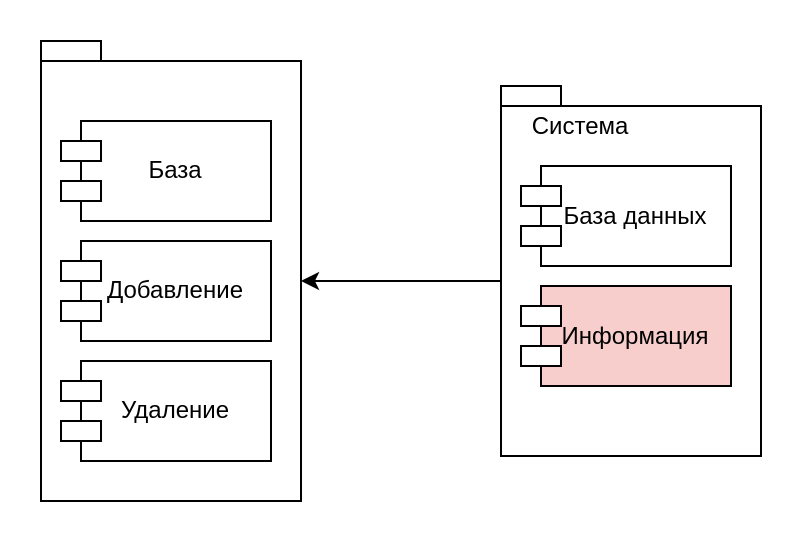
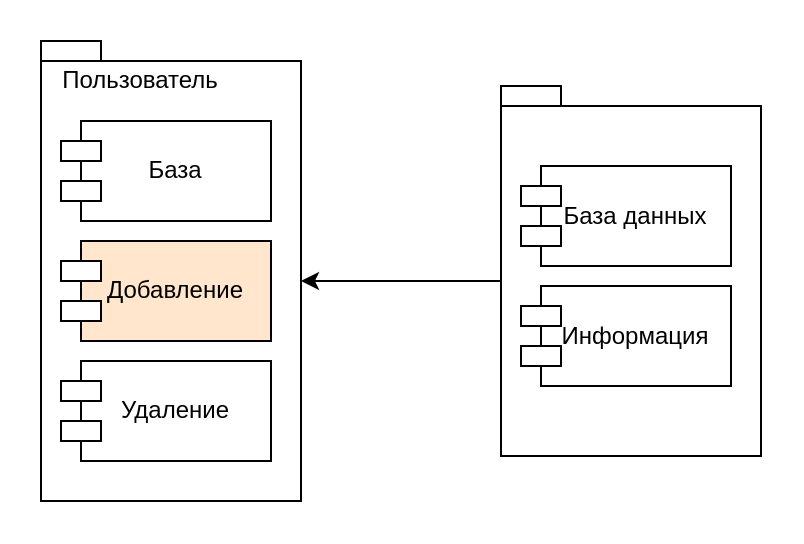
+ <mxCell id="4" value="Пользователь" style="text;html=1;strokeColor=none;fillColor=none;align=center;verticalAlign=middle;whiteSpace=wrap;rounded=0;" vertex="1" parent="1"><mxGeometry x="50" y="30" width="40" height="20" as="geometry" /></mxCell>
- <mxCell id="16" value="Система" style="text;html=1;strokeColor=none;fillColor=none;align=center;verticalAlign=middle;whiteSpace=wrap;rounded=0;" vertex="1" parent="1"><mxGeometry x="270" y="52.5" width="40" height="20" as="geometry" /></mxCell>
- <mxCell id="8" value="Добавление" style="rounded=0;whiteSpace=wrap;html=1;" vertex="1" parent="1"><mxGeometry x="40" y="120" width="95" height="50" as="geometry" /></mxCell>
+ <mxCell id="8" value="Добавление" style="rounded=0;whiteSpace=wrap;html=1;fillColor=#ffe6cc;" vertex="1" parent="1"><mxGeometry x="40" y="120" width="95" height="50" as="geometry" /></mxCell>
- <mxCell id="20" value="Информация" style="rounded=0;whiteSpace=wrap;html=1;fillColor=#f8cecc;" vertex="1" parent="1"><mxGeometry x="270" y="142.5" width="95" height="50" as="geometry" /></mxCell>
+ <mxCell id="20" value="Информация" style="rounded=0;whiteSpace=wrap;html=1;" vertex="1" parent="1"><mxGeometry x="270" y="142.5" width="95" height="50" as="geometry" /></mxCell>
